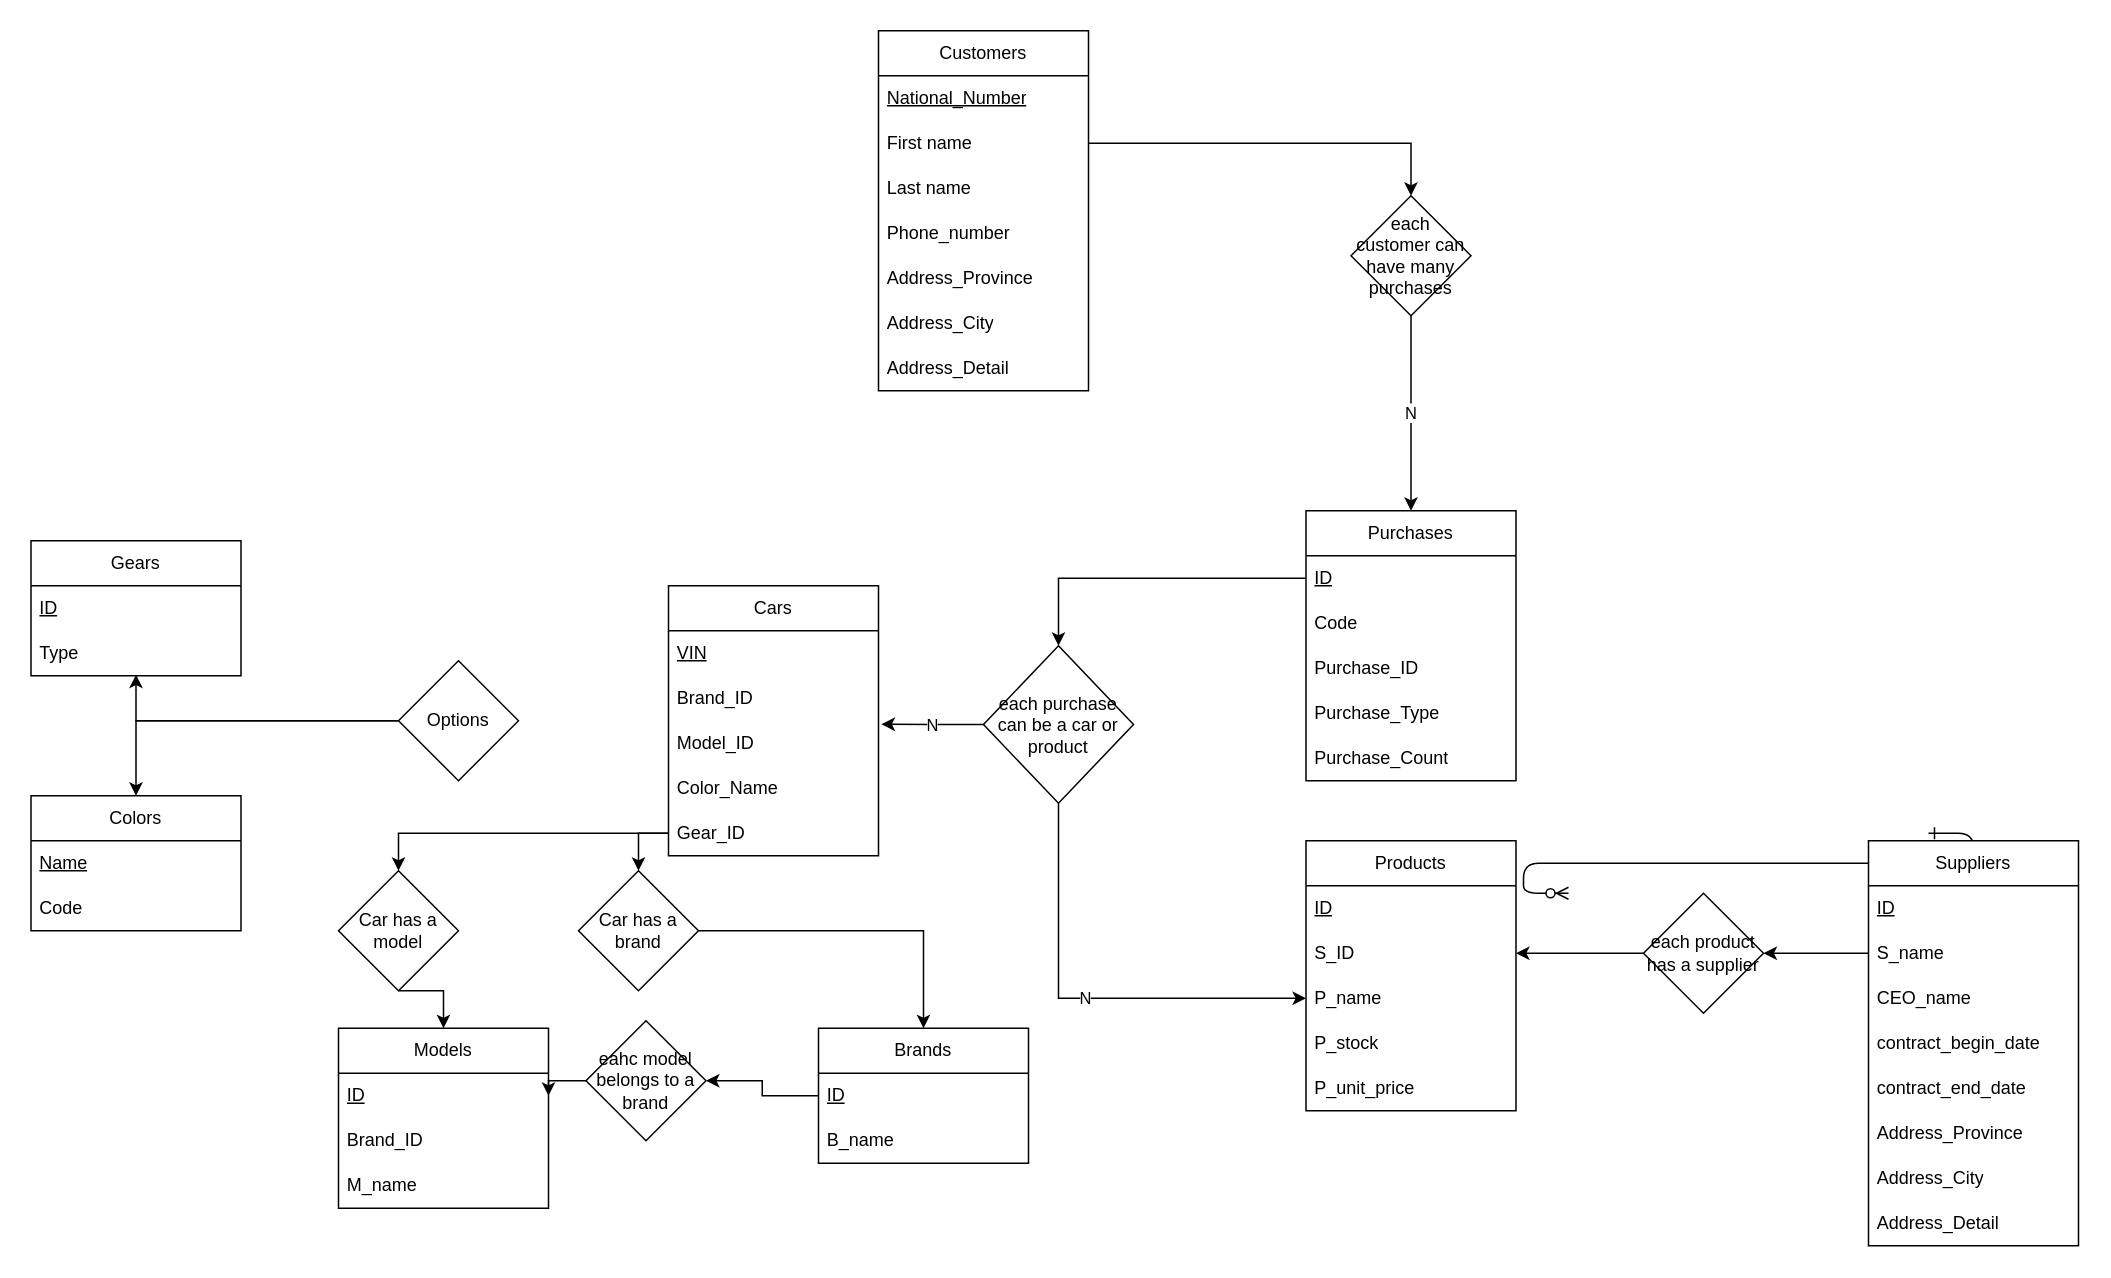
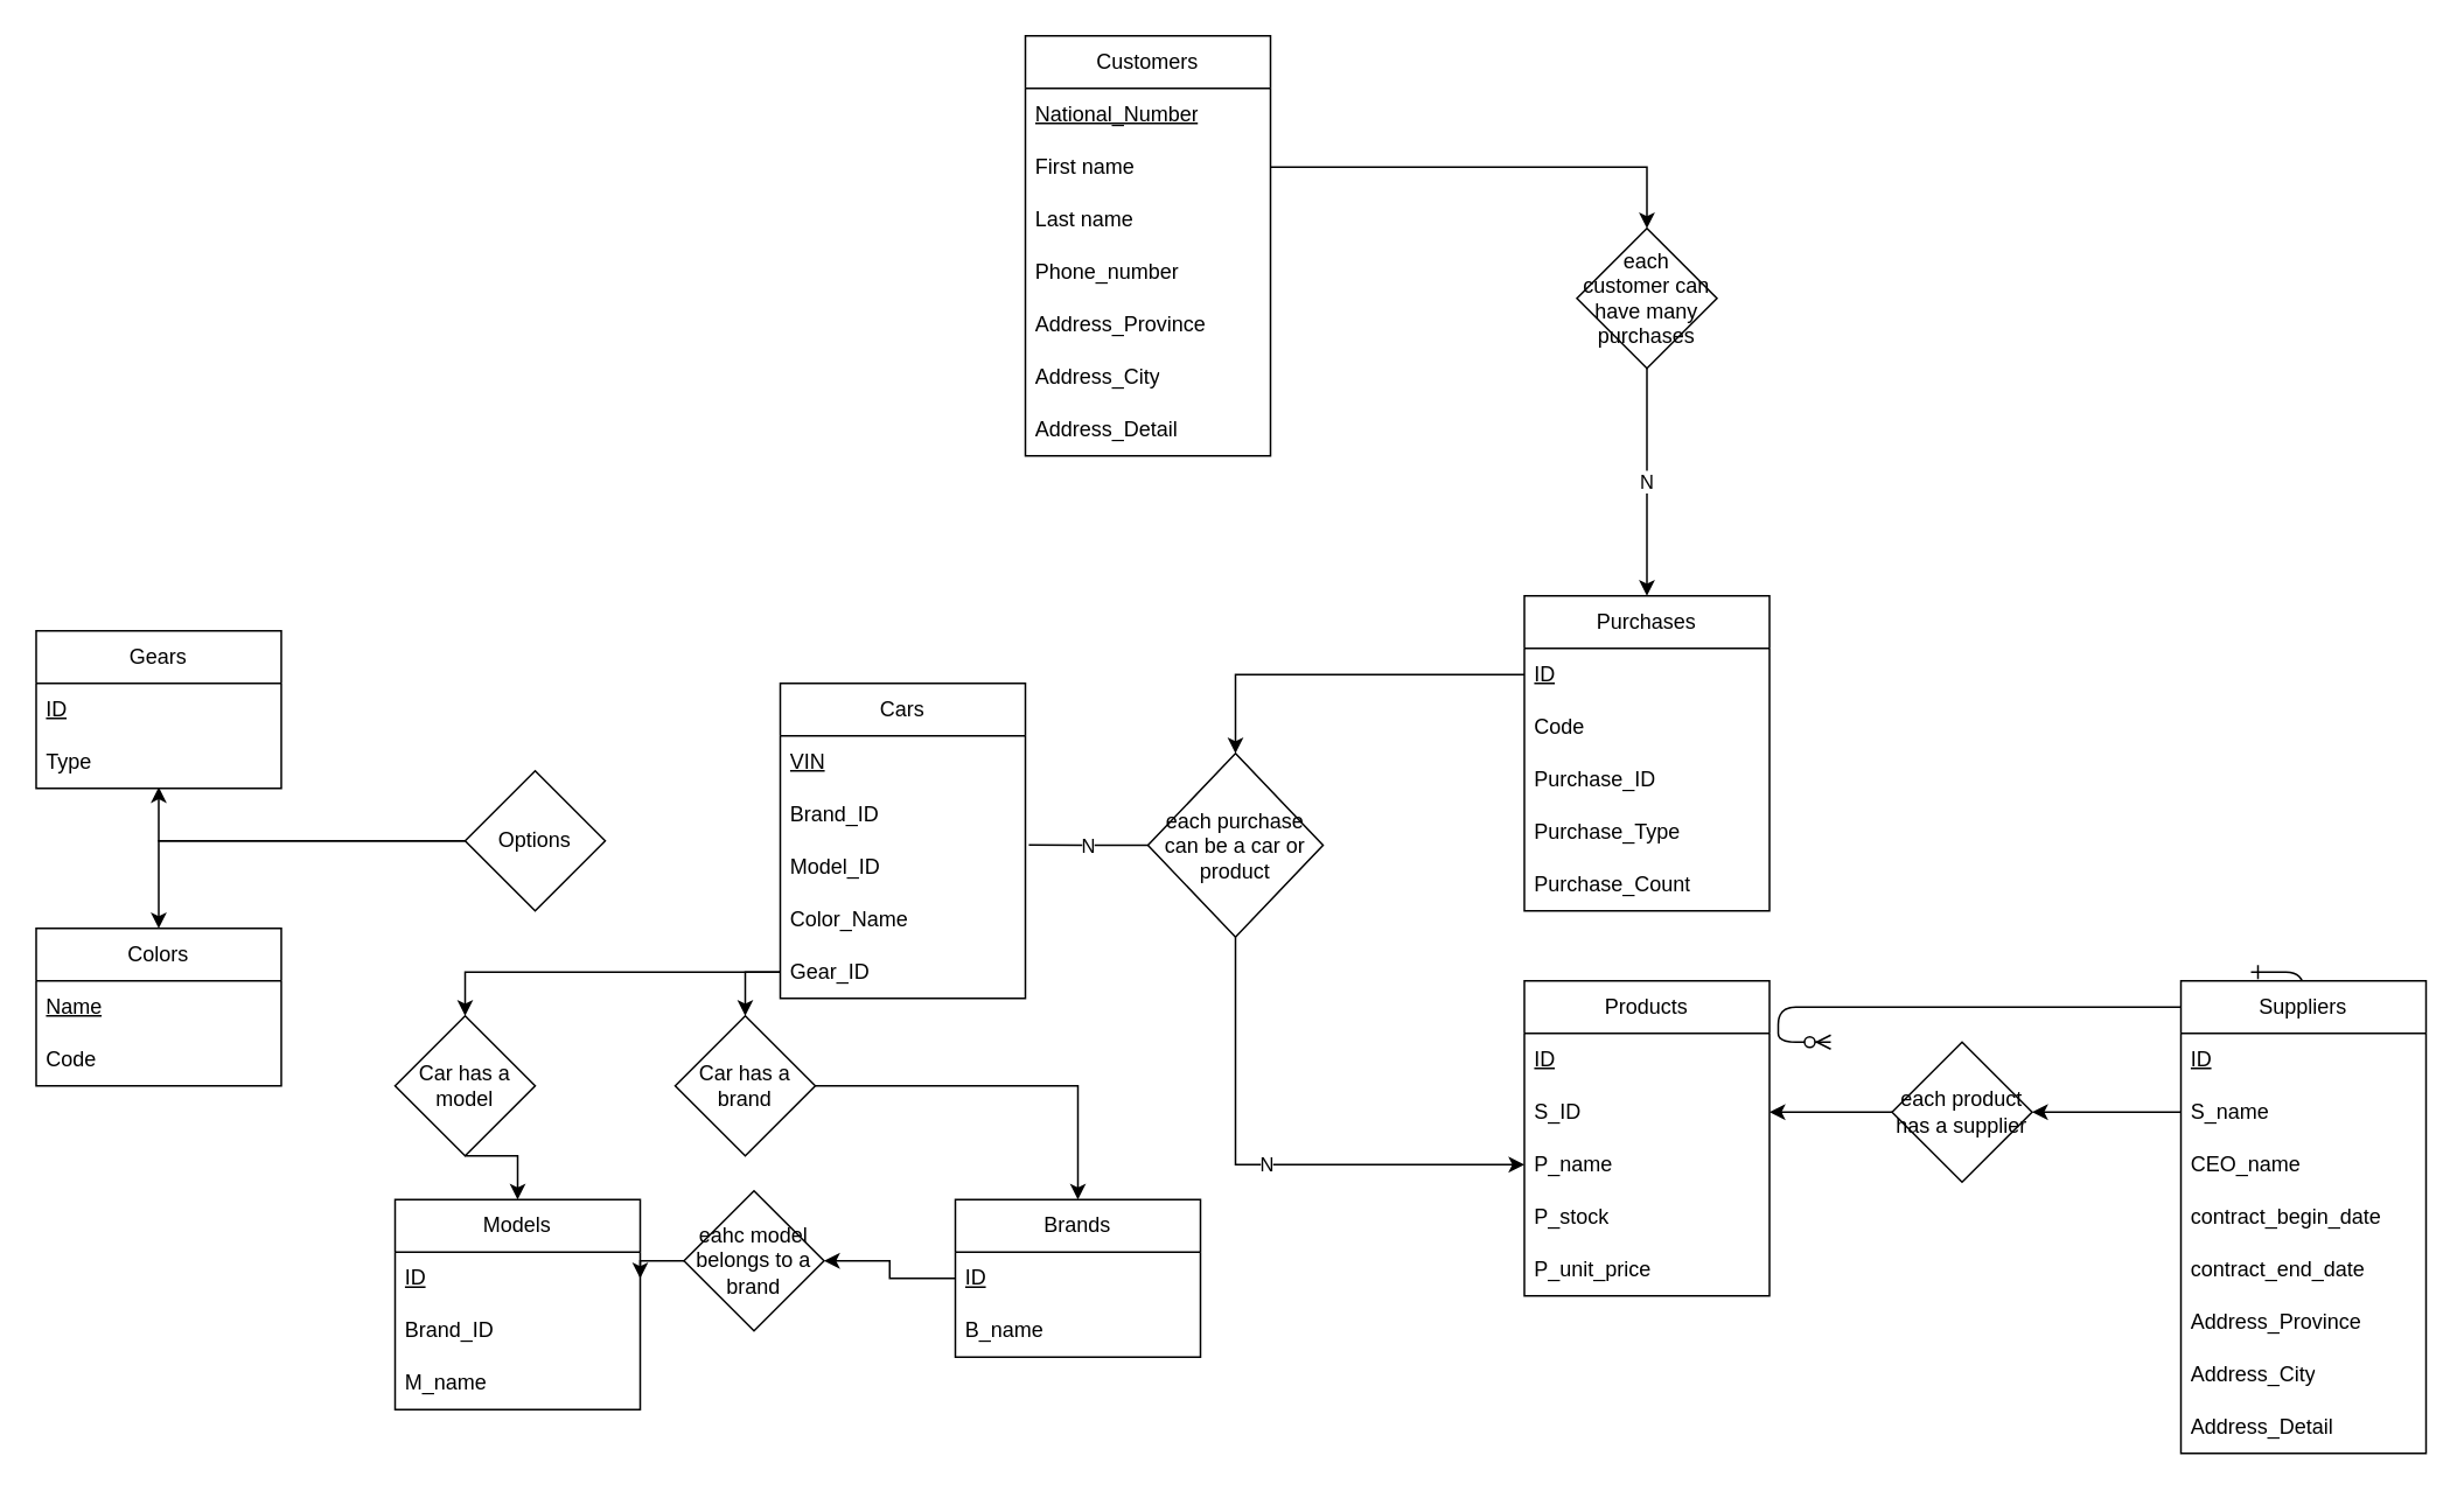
- <mxCell id="63" value="N" style="edgeStyle=orthogonalEdgeStyle;rounded=0;orthogonalLoop=1;jettySize=auto;html=1;exitX=0;exitY=0.5;exitDx=0;exitDy=0;entryX=1.014;entryY=0.075;entryDx=0;entryDy=0;entryPerimeter=0;" edge="1" parent="1" source="65" target="6"><mxGeometry relative="1" as="geometry" /></mxCell>
+ <mxCell id="63" value="N" style="edgeStyle=orthogonalEdgeStyle;rounded=0;orthogonalLoop=1;jettySize=auto;html=1;exitX=0;exitY=0.5;exitDx=0;exitDy=0;entryX=1.014;entryY=0.075;entryDx=0;entryDy=0;entryPerimeter=0;endArrow=none;" edge="1" parent="1" source="65" target="6"><mxGeometry relative="1" as="geometry" /></mxCell>
- <mxCell id="71" value="each product has a supplier" style="rhombus;whiteSpace=wrap;html=1;" vertex="1" parent="1"><mxGeometry x="1095" y="595" width="80" height="80" as="geometry" /></mxCell>
+ <mxCell id="71" value="each product has a supplier" style="rhombus;whiteSpace=wrap;html=1;" vertex="1" parent="1"><mxGeometry x="1080" y="595" width="80" height="80" as="geometry" /></mxCell>
